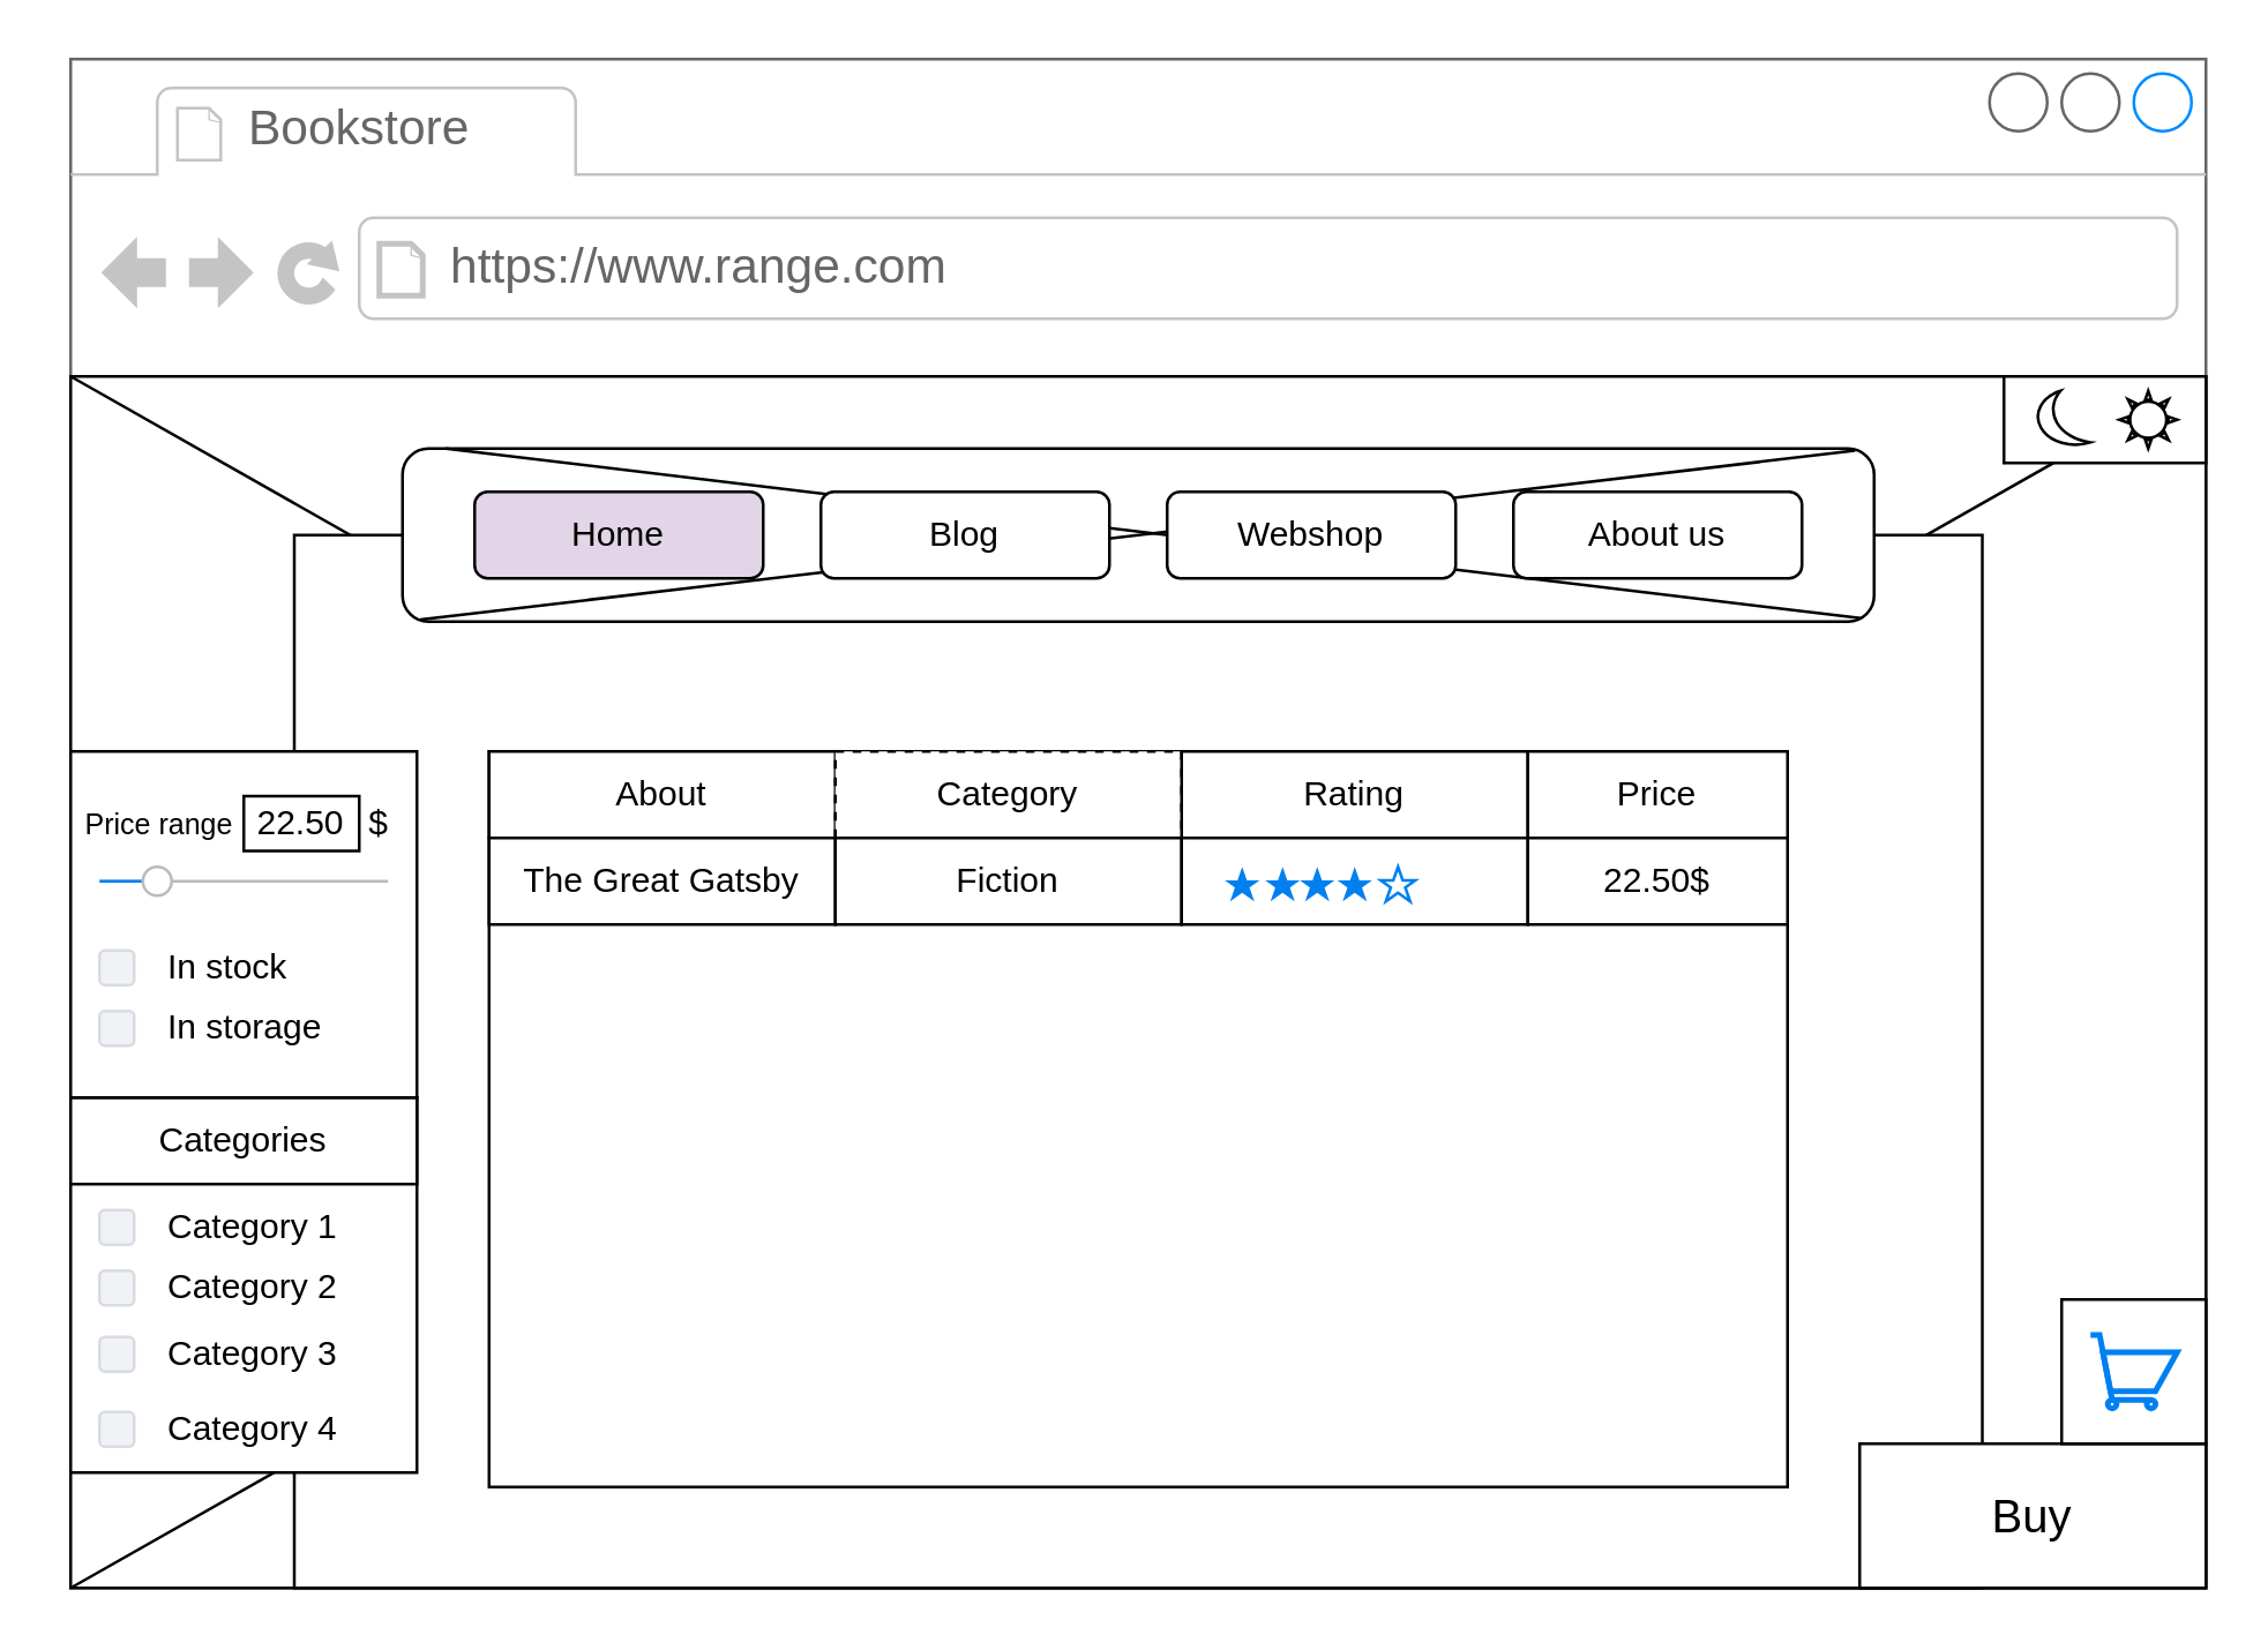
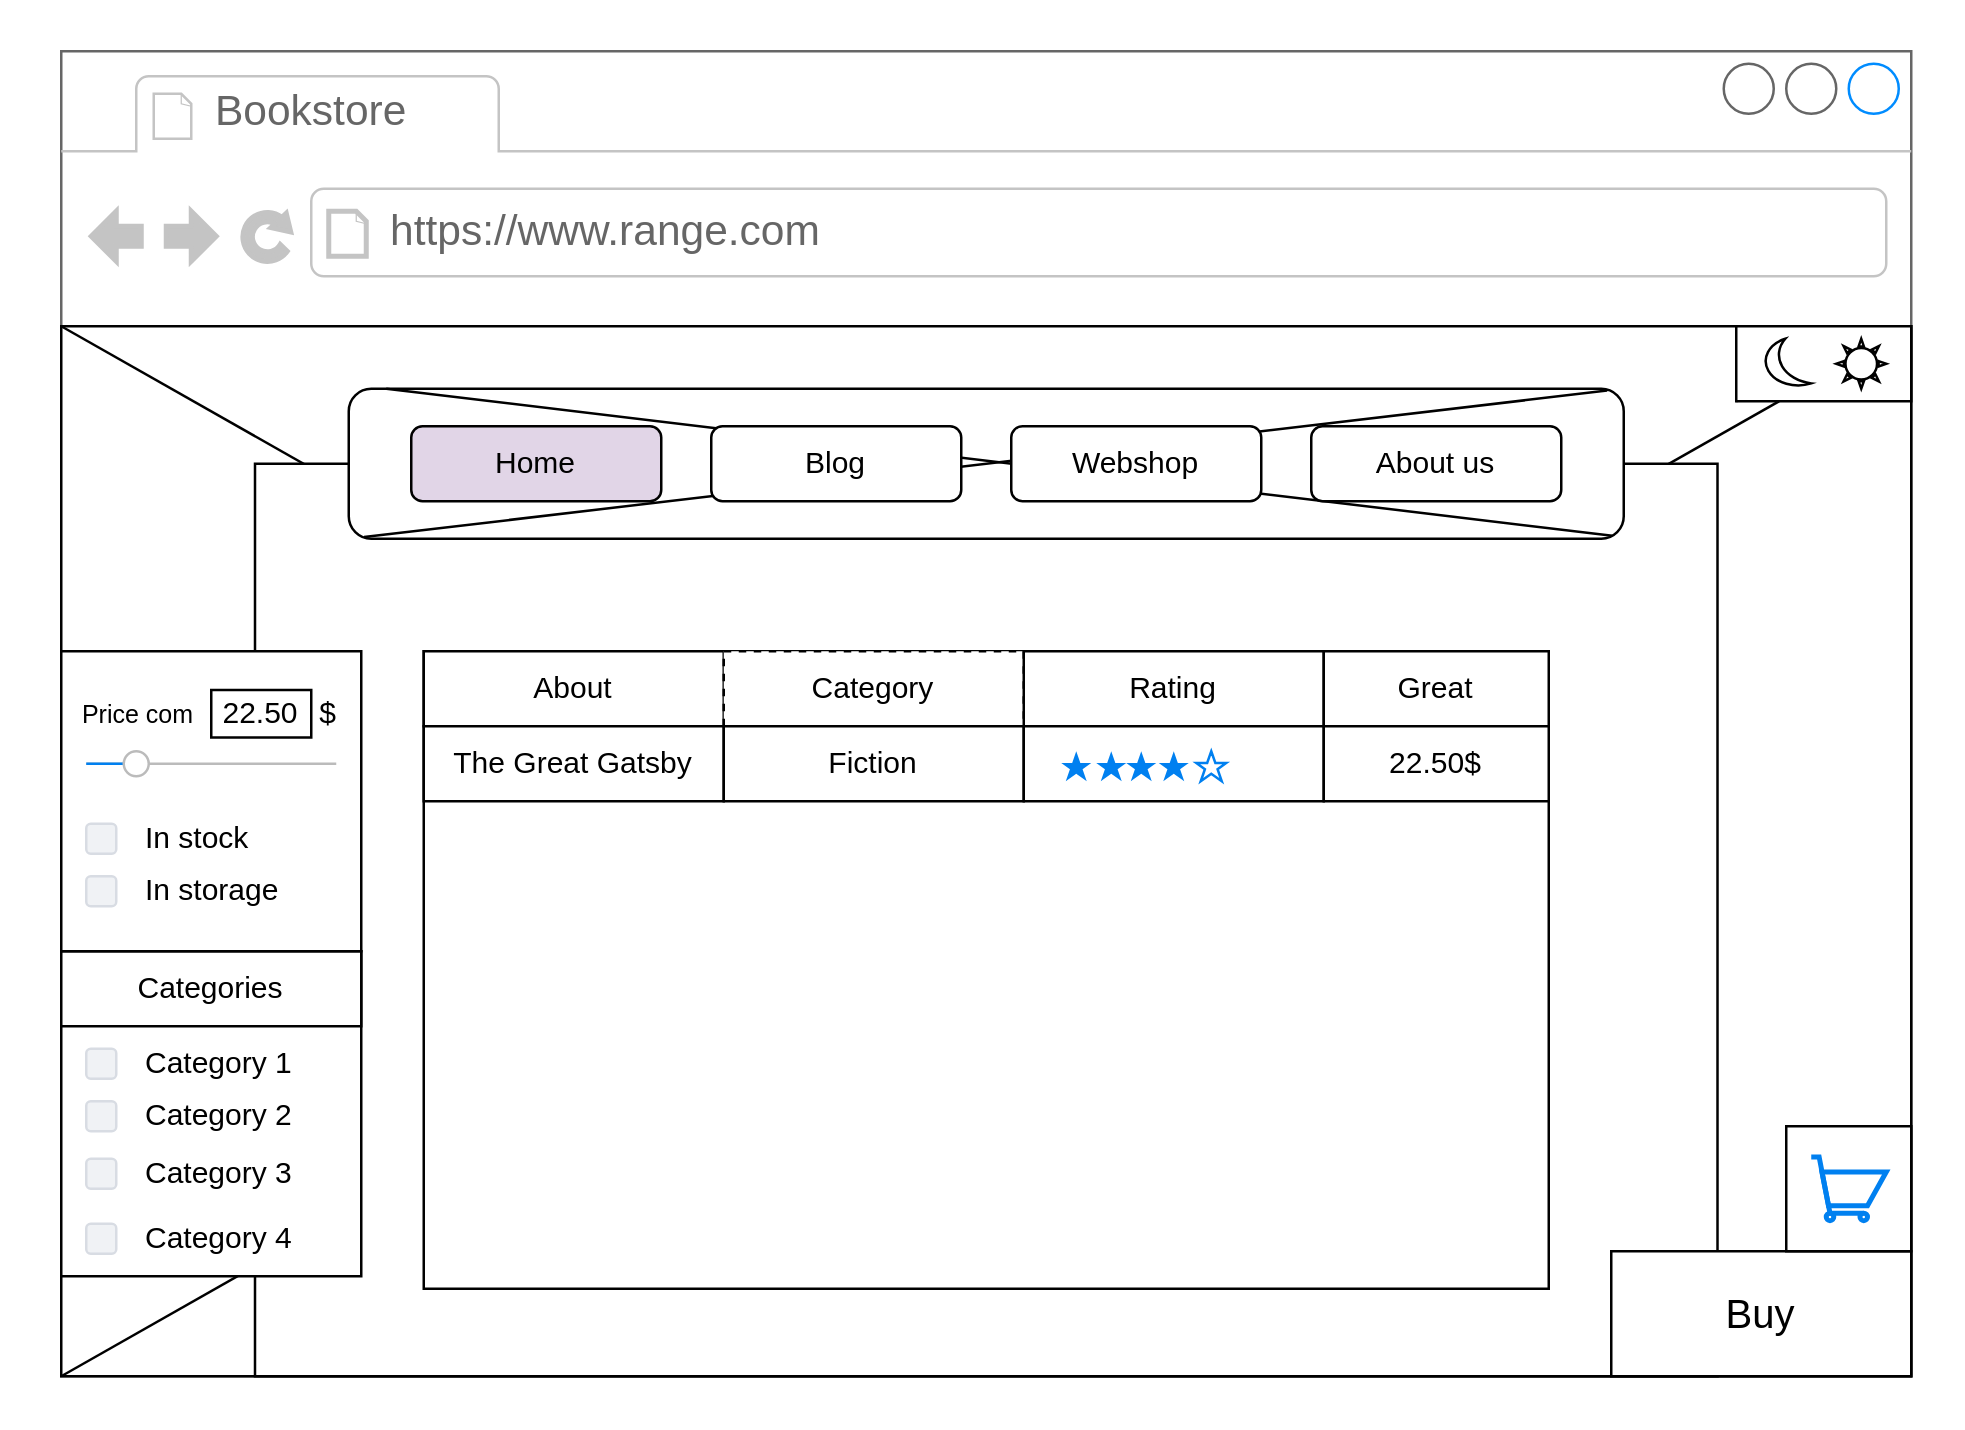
- <mxCell id="39" value="Price" style="rounded=0;whiteSpace=wrap;html=1;" vertex="1" parent="2"><mxGeometry x="505" y="240" width="90" height="30" as="geometry" /></mxCell>
+ <mxCell id="39" value="Great" style="rounded=0;whiteSpace=wrap;html=1;" vertex="1" parent="2"><mxGeometry x="505" y="240" width="90" height="30" as="geometry" /></mxCell>
- <mxCell id="35" value="Price range" style="text;html=1;align=center;verticalAlign=middle;whiteSpace=wrap;rounded=0;fontSize=10;" vertex="1" parent="2"><mxGeometry x="-4" y="250" width="70" height="30" as="geometry" /></mxCell>
+ <mxCell id="35" value="Price com" style="text;html=1;align=center;verticalAlign=middle;whiteSpace=wrap;rounded=0;fontSize=10;" vertex="1" parent="2"><mxGeometry x="-4" y="250" width="70" height="30" as="geometry" /></mxCell>
